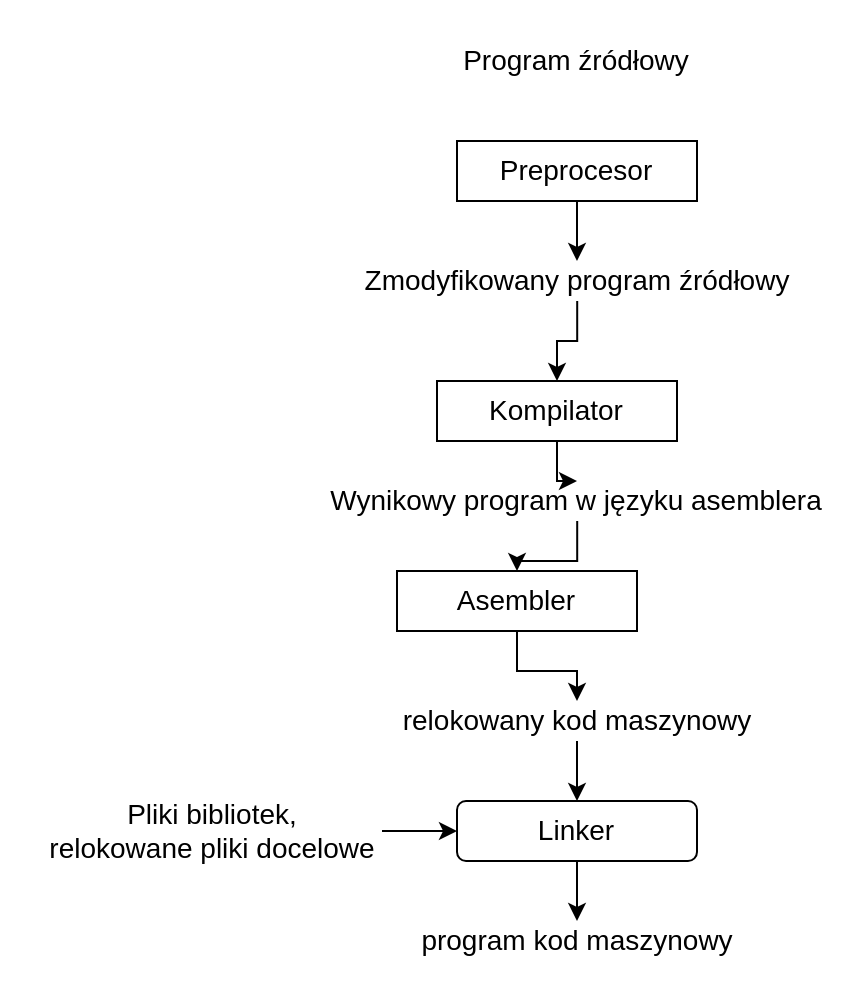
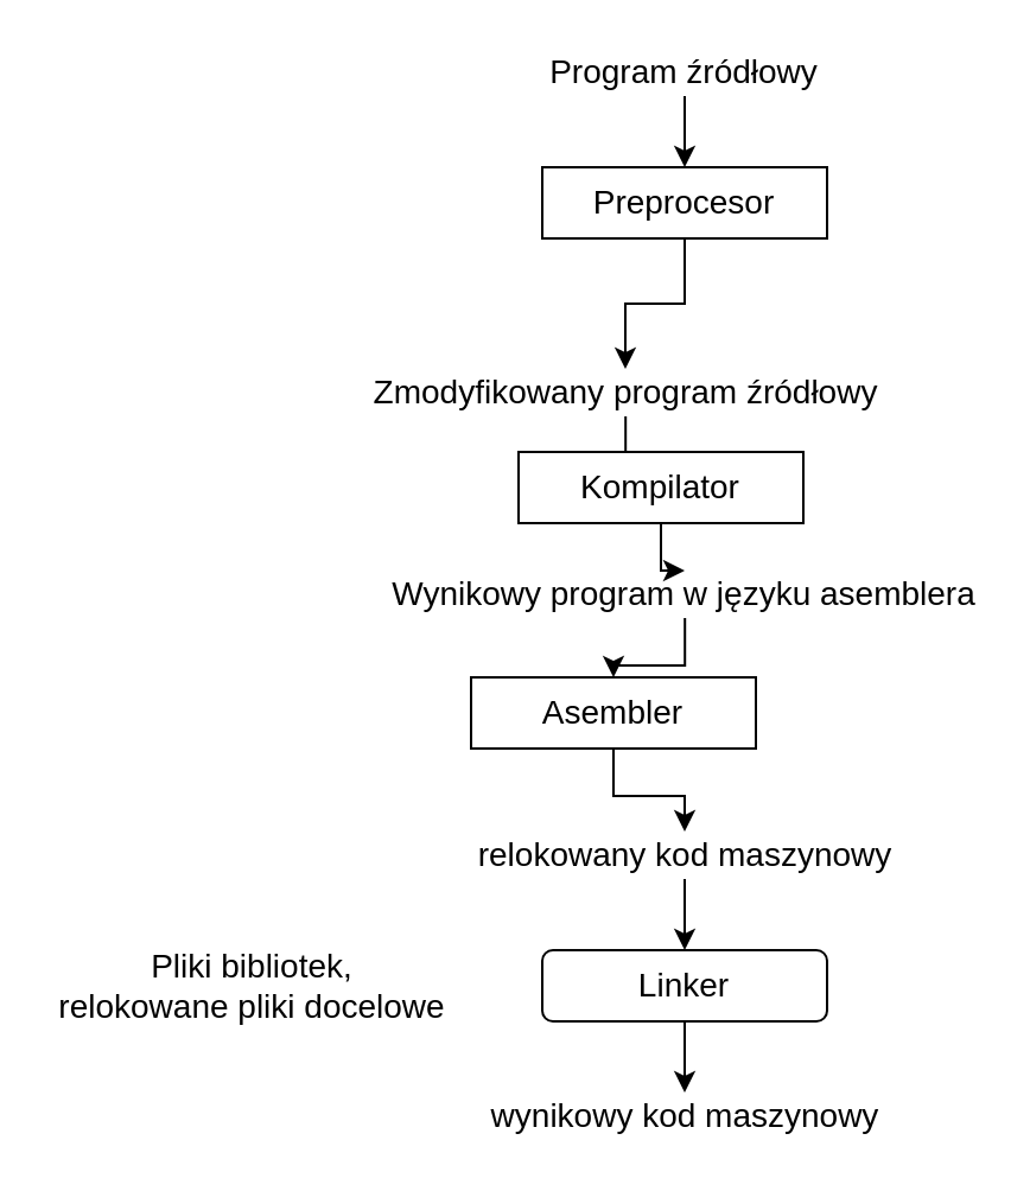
+ <mxCell id="2" style="edgeStyle=orthogonalEdgeStyle;rounded=0;orthogonalLoop=1;jettySize=auto;html=1;entryX=0.5;entryY=0;entryDx=0;entryDy=0;fontSize=14;" edge="1" parent="1" source="3" target="5"><mxGeometry relative="1" as="geometry" /></mxCell>
- <mxCell id="7" value="Zmodyfikowany program źródłowy" style="text;html=1;strokeColor=none;fillColor=none;align=center;verticalAlign=middle;whiteSpace=wrap;rounded=0;fontSize=14;" vertex="1" parent="1"><mxGeometry x="176.75" y="130" width="222.5" height="20" as="geometry" /></mxCell>
+ <mxCell id="7" value="Zmodyfikowany program źródłowy" style="text;html=1;strokeColor=none;fillColor=none;align=center;verticalAlign=middle;whiteSpace=wrap;rounded=0;fontSize=14;" vertex="1" parent="1"><mxGeometry x="151.75" y="155" width="222.5" height="20" as="geometry" /></mxCell>
- <mxCell id="18" style="edgeStyle=orthogonalEdgeStyle;rounded=0;orthogonalLoop=1;jettySize=auto;html=1;entryX=0;entryY=0.5;entryDx=0;entryDy=0;fontSize=14;" edge="1" parent="1" source="19" target="17"><mxGeometry relative="1" as="geometry" /></mxCell>
- <mxCell id="20" value="program kod maszynowy" style="text;html=1;strokeColor=none;fillColor=none;align=center;verticalAlign=middle;whiteSpace=wrap;rounded=0;fontSize=14;" vertex="1" parent="1"><mxGeometry x="195.5" y="460" width="185" height="20" as="geometry" /></mxCell>
+ <mxCell id="20" value="wynikowy kod maszynowy" style="text;html=1;strokeColor=none;fillColor=none;align=center;verticalAlign=middle;whiteSpace=wrap;rounded=0;fontSize=14;" vertex="1" parent="1"><mxGeometry x="195.5" y="460" width="185" height="20" as="geometry" /></mxCell>
